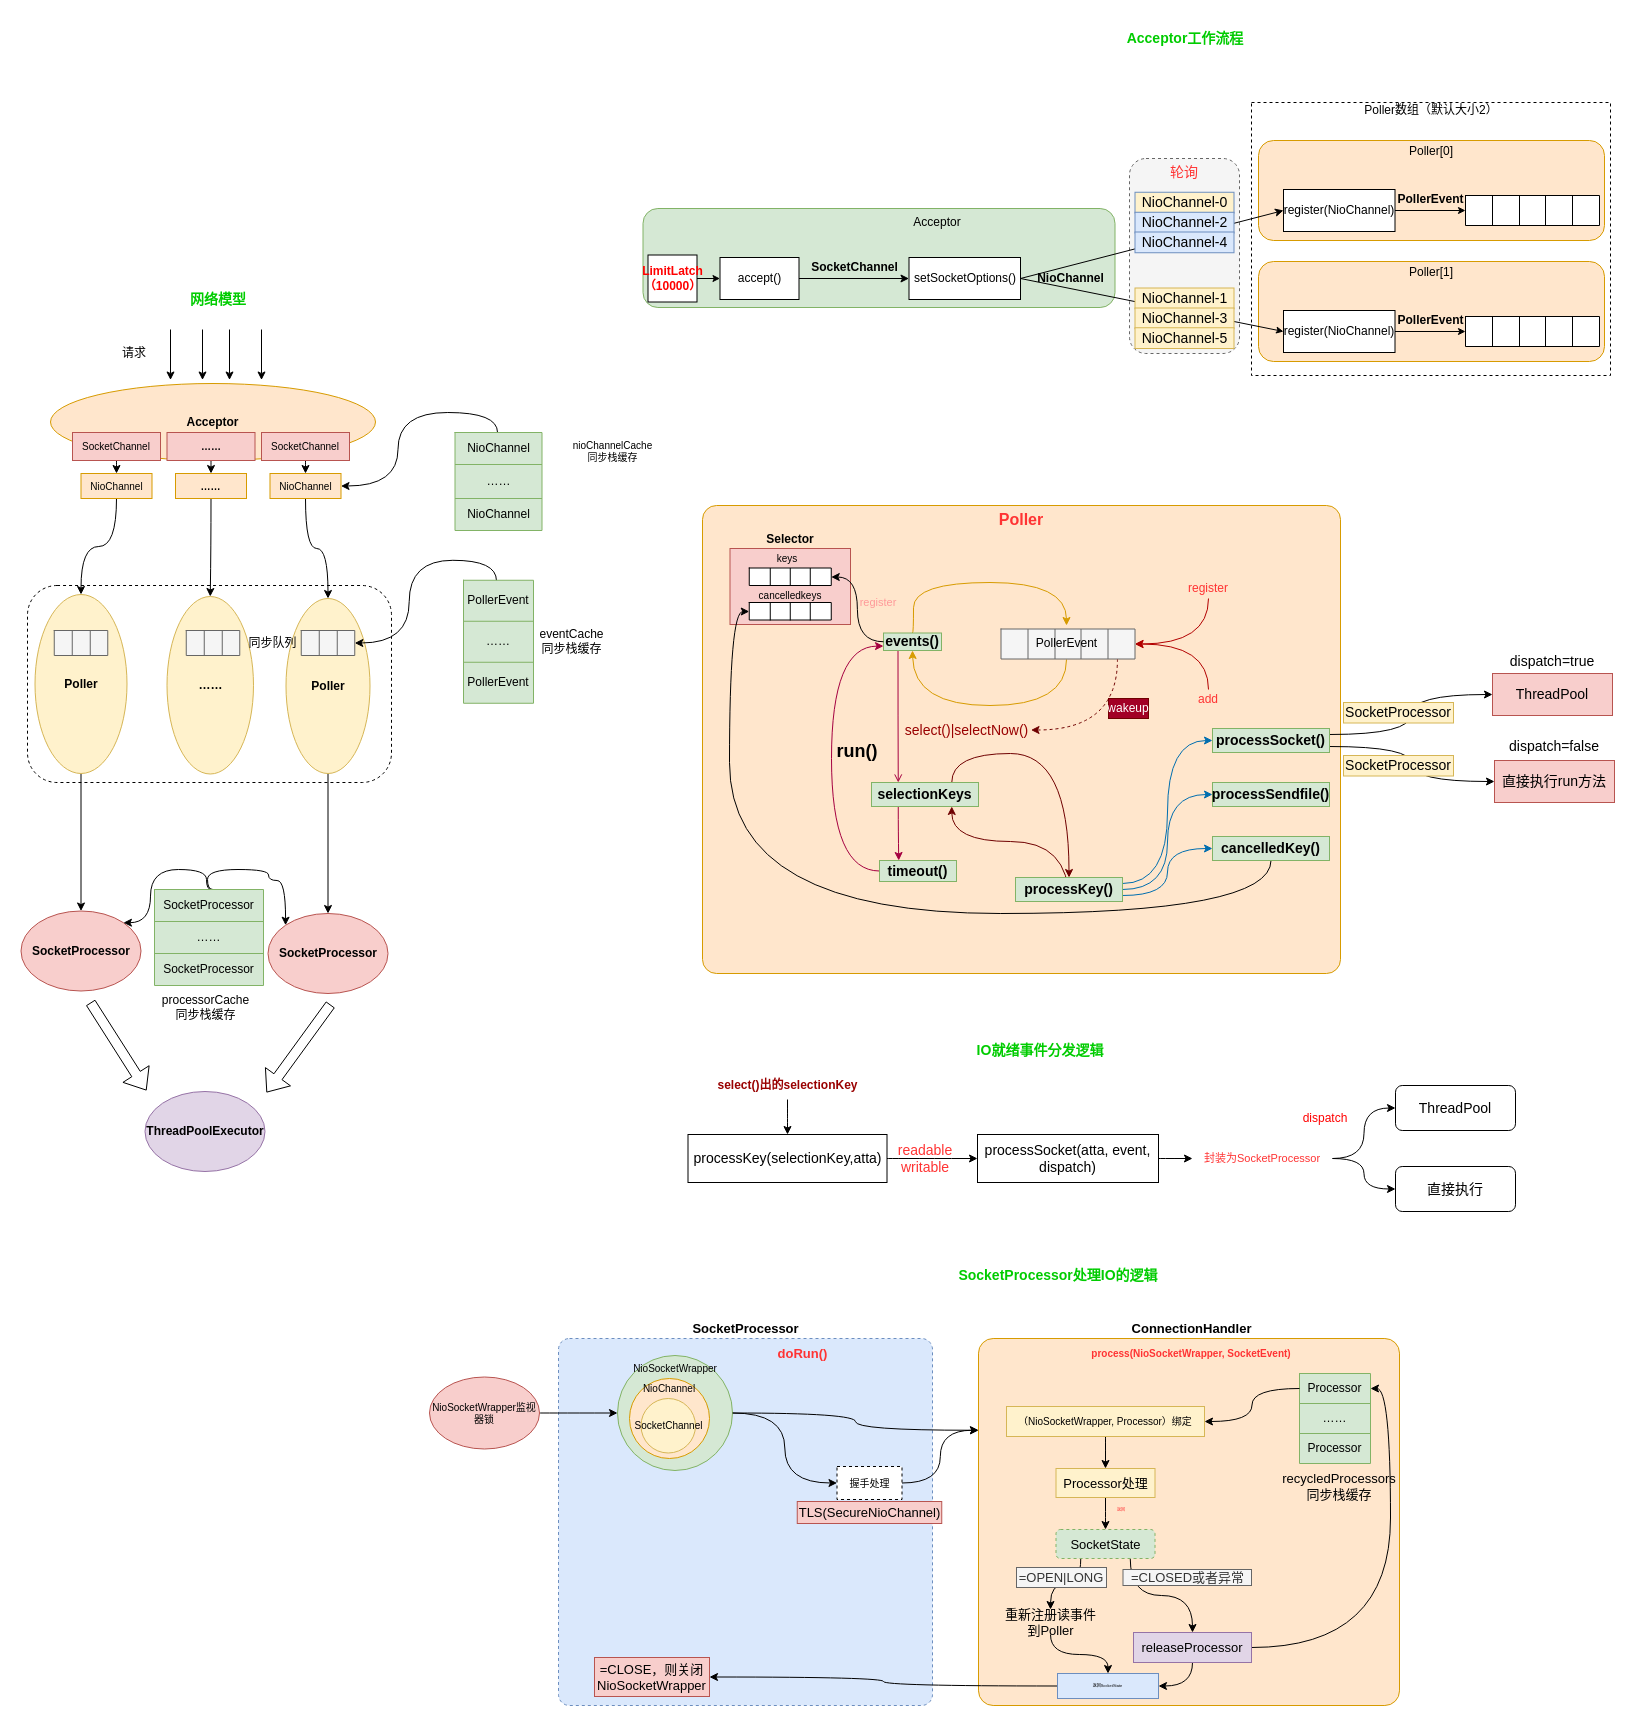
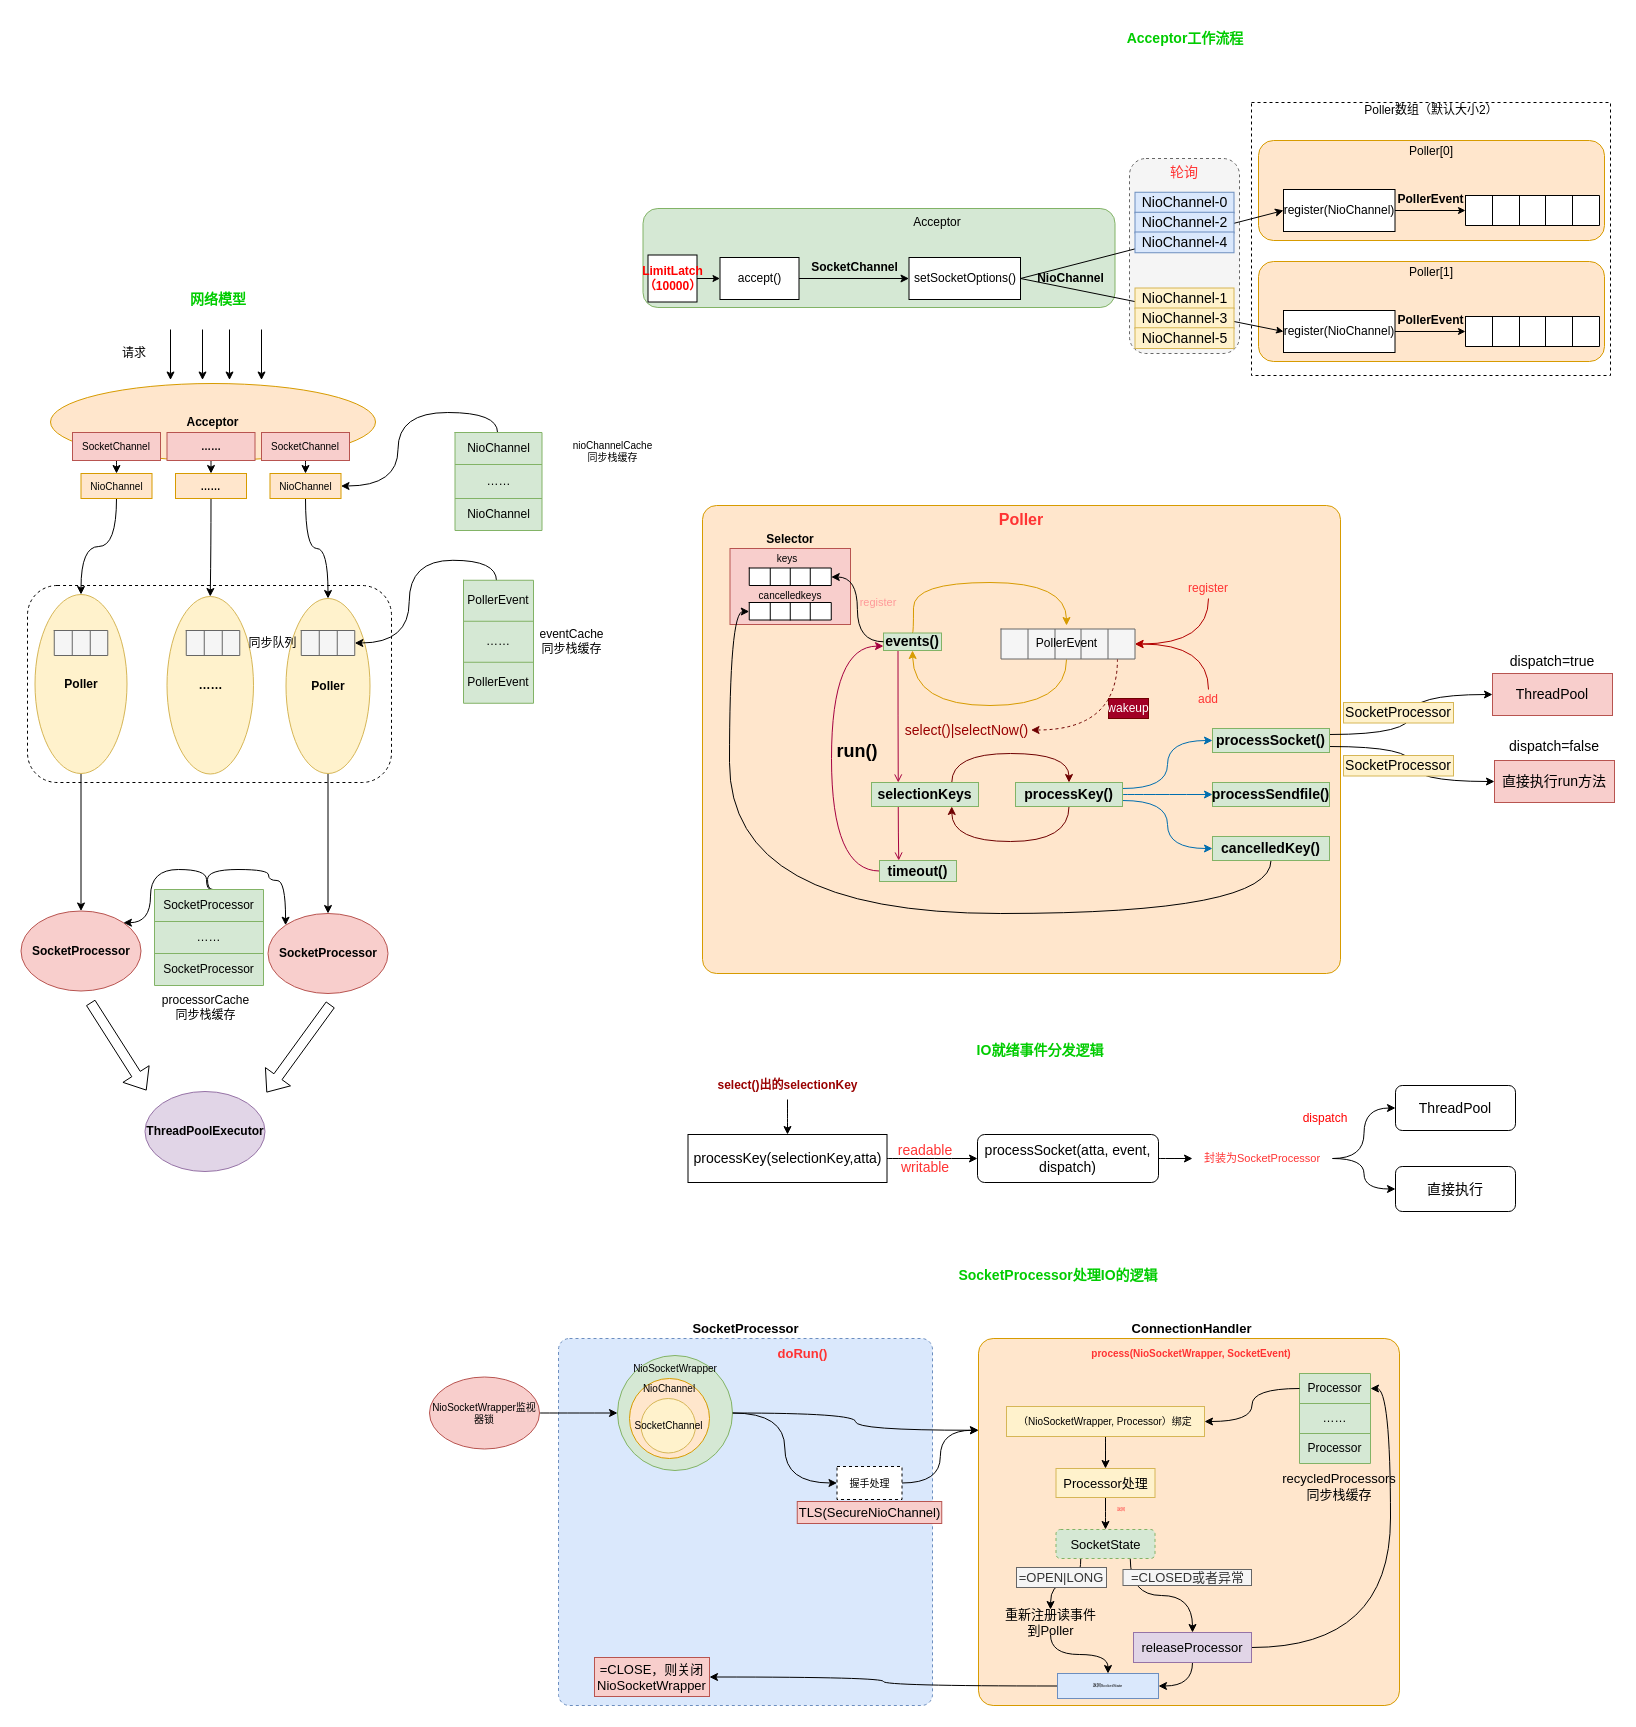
- <mxCell id="167" value="NioChannel-0" style="rounded=0;whiteSpace=wrap;html=1;fontSize=14;fillColor=#fff2cc;strokeColor=#6c8ebf;" parent="1" vertex="1"><mxGeometry x="1134.5" y="191.75" width="99" height="20.75" as="geometry" /></mxCell>
+ <mxCell id="167" value="NioChannel-0" style="rounded=0;whiteSpace=wrap;html=1;fontSize=14;fillColor=#dae8fc;strokeColor=#6c8ebf;" parent="1" vertex="1"><mxGeometry x="1134.5" y="191.75" width="99" height="20.75" as="geometry" /></mxCell>
- <mxCell id="94" style="edgeStyle=orthogonalEdgeStyle;curved=1;rounded=0;orthogonalLoop=1;jettySize=auto;html=1;exitX=0.25;exitY=1;exitDx=0;exitDy=0;entryX=0.25;entryY=0;entryDx=0;entryDy=0;startArrow=none;startFill=0;endArrow=classic;endFill=1;fontSize=11;fontColor=#FF9999;fillColor=#d80073;strokeColor=#A50040;" parent="1" source="95" target="137" edge="1"><mxGeometry relative="1" as="geometry" /></mxCell>
+ <mxCell id="94" style="edgeStyle=orthogonalEdgeStyle;curved=1;rounded=0;orthogonalLoop=1;jettySize=auto;html=1;exitX=0.25;exitY=1;exitDx=0;exitDy=0;entryX=0.25;entryY=0;entryDx=0;entryDy=0;startArrow=none;startFill=0;endArrow=open;endFill=1;fontSize=11;fontColor=#FF9999;fillColor=#d80073;strokeColor=#A50040;" parent="1" source="95" target="137" edge="1"><mxGeometry relative="1" as="geometry" /></mxCell>
- <mxCell id="102" value="processKey()" style="text;html=1;strokeColor=#82b366;fillColor=#d5e8d4;align=center;verticalAlign=middle;whiteSpace=wrap;rounded=0;fontStyle=1;fontSize=14;" parent="1" vertex="1"><mxGeometry x="1015" y="877" width="107" height="24" as="geometry" /></mxCell>
+ <mxCell id="102" value="processKey()" style="text;html=1;strokeColor=#82b366;fillColor=#d5e8d4;align=center;verticalAlign=middle;whiteSpace=wrap;rounded=0;fontStyle=1;fontSize=14;" parent="1" vertex="1"><mxGeometry x="1015" y="782" width="107" height="24" as="geometry" /></mxCell>
- <mxCell id="143" value="processSocket(atta, event, dispatch)" style="rounded=0;whiteSpace=wrap;html=1;fontSize=14;" parent="1" vertex="1"><mxGeometry x="977" y="1134" width="181" height="48" as="geometry" /></mxCell>
+ <mxCell id="143" value="processSocket(atta, event, dispatch)" style="whiteSpace=wrap;html=1;fontSize=14;rounded=1;" parent="1" vertex="1"><mxGeometry x="977" y="1134" width="181" height="48" as="geometry" /></mxCell>
